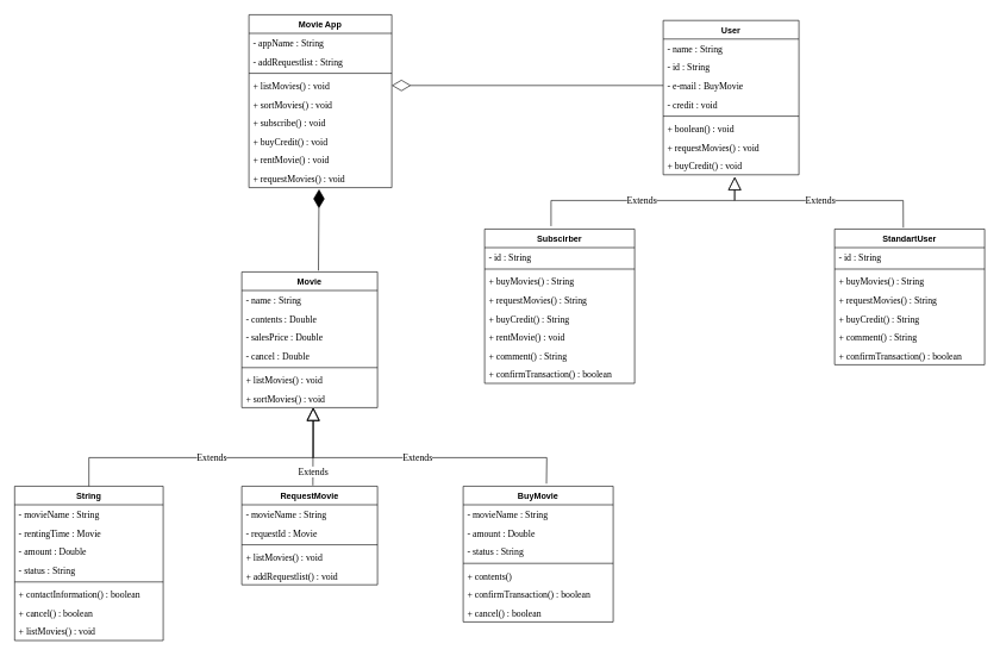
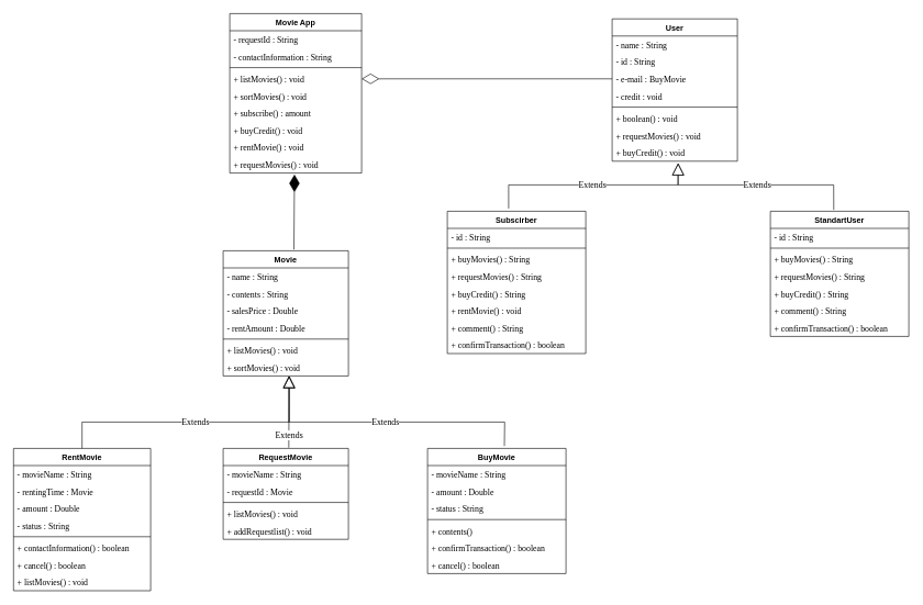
- <mxCell id="3" value="- appName : String" style="text;strokeColor=none;fillColor=none;align=left;verticalAlign=top;spacingLeft=4;spacingRight=4;overflow=hidden;rotatable=0;points=[[0,0.5],[1,0.5]];portConstraint=eastwest;fontFamily=Comic Sans MS;fontSize=13;" vertex="1" parent="2"><mxGeometry y="26" width="200" height="26" as="geometry" /></mxCell>
+ <mxCell id="3" value="- requestId : String" style="text;strokeColor=none;fillColor=none;align=left;verticalAlign=top;spacingLeft=4;spacingRight=4;overflow=hidden;rotatable=0;points=[[0,0.5],[1,0.5]];portConstraint=eastwest;fontFamily=Comic Sans MS;fontSize=13;" vertex="1" parent="2"><mxGeometry y="26" width="200" height="26" as="geometry" /></mxCell>
- <mxCell id="4" value="- addRequestlist : String" style="text;strokeColor=none;fillColor=none;align=left;verticalAlign=top;spacingLeft=4;spacingRight=4;overflow=hidden;rotatable=0;points=[[0,0.5],[1,0.5]];portConstraint=eastwest;fontFamily=Comic Sans MS;fontSize=13;" vertex="1" parent="2"><mxGeometry y="52" width="200" height="26" as="geometry" /></mxCell>
+ <mxCell id="4" value="- contactInformation : String" style="text;strokeColor=none;fillColor=none;align=left;verticalAlign=top;spacingLeft=4;spacingRight=4;overflow=hidden;rotatable=0;points=[[0,0.5],[1,0.5]];portConstraint=eastwest;fontFamily=Comic Sans MS;fontSize=13;" vertex="1" parent="2"><mxGeometry y="52" width="200" height="26" as="geometry" /></mxCell>
- <mxCell id="8" value="+ subscribe() : void" style="text;strokeColor=none;fillColor=none;align=left;verticalAlign=top;spacingLeft=4;spacingRight=4;overflow=hidden;rotatable=0;points=[[0,0.5],[1,0.5]];portConstraint=eastwest;fontFamily=Comic Sans MS;fontSize=13;" vertex="1" parent="2"><mxGeometry y="138" width="200" height="26" as="geometry" /></mxCell>
+ <mxCell id="8" value="+ subscribe() : amount" style="text;strokeColor=none;fillColor=none;align=left;verticalAlign=top;spacingLeft=4;spacingRight=4;overflow=hidden;rotatable=0;points=[[0,0.5],[1,0.5]];portConstraint=eastwest;fontFamily=Comic Sans MS;fontSize=13;" vertex="1" parent="2"><mxGeometry y="138" width="200" height="26" as="geometry" /></mxCell>
- <mxCell id="14" value="- contents : Double" style="text;strokeColor=none;fillColor=none;align=left;verticalAlign=top;spacingLeft=4;spacingRight=4;overflow=hidden;rotatable=0;points=[[0,0.5],[1,0.5]];portConstraint=eastwest;fontFamily=Comic Sans MS;fontSize=13;" vertex="1" parent="12"><mxGeometry y="52" width="190" height="26" as="geometry" /></mxCell>
+ <mxCell id="14" value="- contents : String" style="text;strokeColor=none;fillColor=none;align=left;verticalAlign=top;spacingLeft=4;spacingRight=4;overflow=hidden;rotatable=0;points=[[0,0.5],[1,0.5]];portConstraint=eastwest;fontFamily=Comic Sans MS;fontSize=13;" vertex="1" parent="12"><mxGeometry y="52" width="190" height="26" as="geometry" /></mxCell>
- <mxCell id="16" value="- cancel : Double" style="text;strokeColor=none;fillColor=none;align=left;verticalAlign=top;spacingLeft=4;spacingRight=4;overflow=hidden;rotatable=0;points=[[0,0.5],[1,0.5]];portConstraint=eastwest;fontFamily=Comic Sans MS;fontSize=13;" vertex="1" parent="12"><mxGeometry y="104" width="190" height="26" as="geometry" /></mxCell>
+ <mxCell id="16" value="- rentAmount : Double" style="text;strokeColor=none;fillColor=none;align=left;verticalAlign=top;spacingLeft=4;spacingRight=4;overflow=hidden;rotatable=0;points=[[0,0.5],[1,0.5]];portConstraint=eastwest;fontFamily=Comic Sans MS;fontSize=13;" vertex="1" parent="12"><mxGeometry y="104" width="190" height="26" as="geometry" /></mxCell>
- <mxCell id="20" value="String" style="swimlane;fontStyle=1;align=center;verticalAlign=top;childLayout=stackLayout;horizontal=1;startSize=26;horizontalStack=0;resizeParent=1;resizeParentMax=0;resizeLast=0;collapsible=1;marginBottom=0;" vertex="1" parent="1"><mxGeometry x="20" y="680" width="208" height="216" as="geometry" /></mxCell>
+ <mxCell id="20" value="RentMovie" style="swimlane;fontStyle=1;align=center;verticalAlign=top;childLayout=stackLayout;horizontal=1;startSize=26;horizontalStack=0;resizeParent=1;resizeParentMax=0;resizeLast=0;collapsible=1;marginBottom=0;" vertex="1" parent="1"><mxGeometry x="20" y="680" width="208" height="216" as="geometry" /></mxCell>
